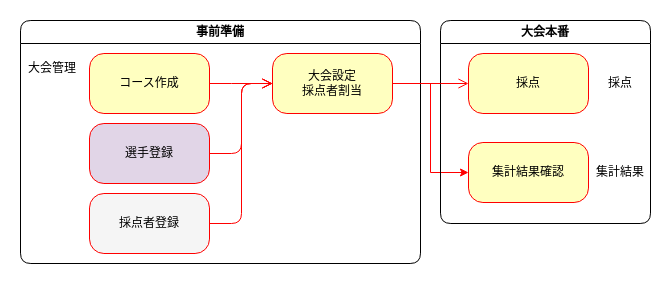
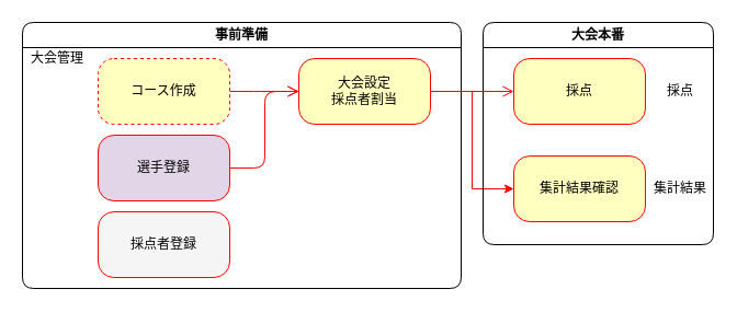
- <mxCell id="8" value="大会管理" style="text;strokeColor=none;align=center;fillColor=none;html=1;verticalAlign=middle;whiteSpace=wrap;rounded=0;" parent="2" vertex="1"><mxGeometry x="2" y="33" width="60" height="30" as="geometry" /></mxCell>
+ <mxCell id="8" value="大会管理" style="text;strokeColor=none;align=center;fillColor=none;html=1;verticalAlign=middle;whiteSpace=wrap;rounded=0;" parent="2" vertex="1"><mxGeometry x="2" y="18" width="60" height="30" as="geometry" /></mxCell>
- <mxCell id="7" value="コース作成" style="rounded=1;whiteSpace=wrap;html=1;arcSize=24;fillColor=#ffffc0;strokeColor=#ff0000;shadow=0;comic=0;labelBackgroundColor=none;fontFamily=Verdana;fontSize=12;fontColor=#000000;align=center;" parent="2" vertex="1"><mxGeometry x="69" y="33" width="120" height="60" as="geometry" /></mxCell>
+ <mxCell id="7" value="コース作成" style="rounded=1;whiteSpace=wrap;html=1;arcSize=24;fillColor=#ffffc0;strokeColor=#ff0000;shadow=0;comic=0;labelBackgroundColor=none;fontFamily=Verdana;fontSize=12;fontColor=#000000;align=center;dashed=1;" parent="2" vertex="1"><mxGeometry x="69" y="33" width="120" height="60" as="geometry" /></mxCell>
- <mxCell id="10" style="edgeStyle=elbowEdgeStyle;html=1;labelBackgroundColor=none;endArrow=open;endSize=8;strokeColor=#ff0000;fontFamily=Verdana;fontSize=12;align=left;exitX=1;exitY=0.5;exitDx=0;exitDy=0;entryX=0;entryY=0.5;entryDx=0;entryDy=0;" edge="1" parent="2" source="9" target="6"><mxGeometry relative="1" as="geometry"><mxPoint x="62" y="73" as="sourcePoint" /><mxPoint x="262" y="106" as="targetPoint" /></mxGeometry></mxCell>
